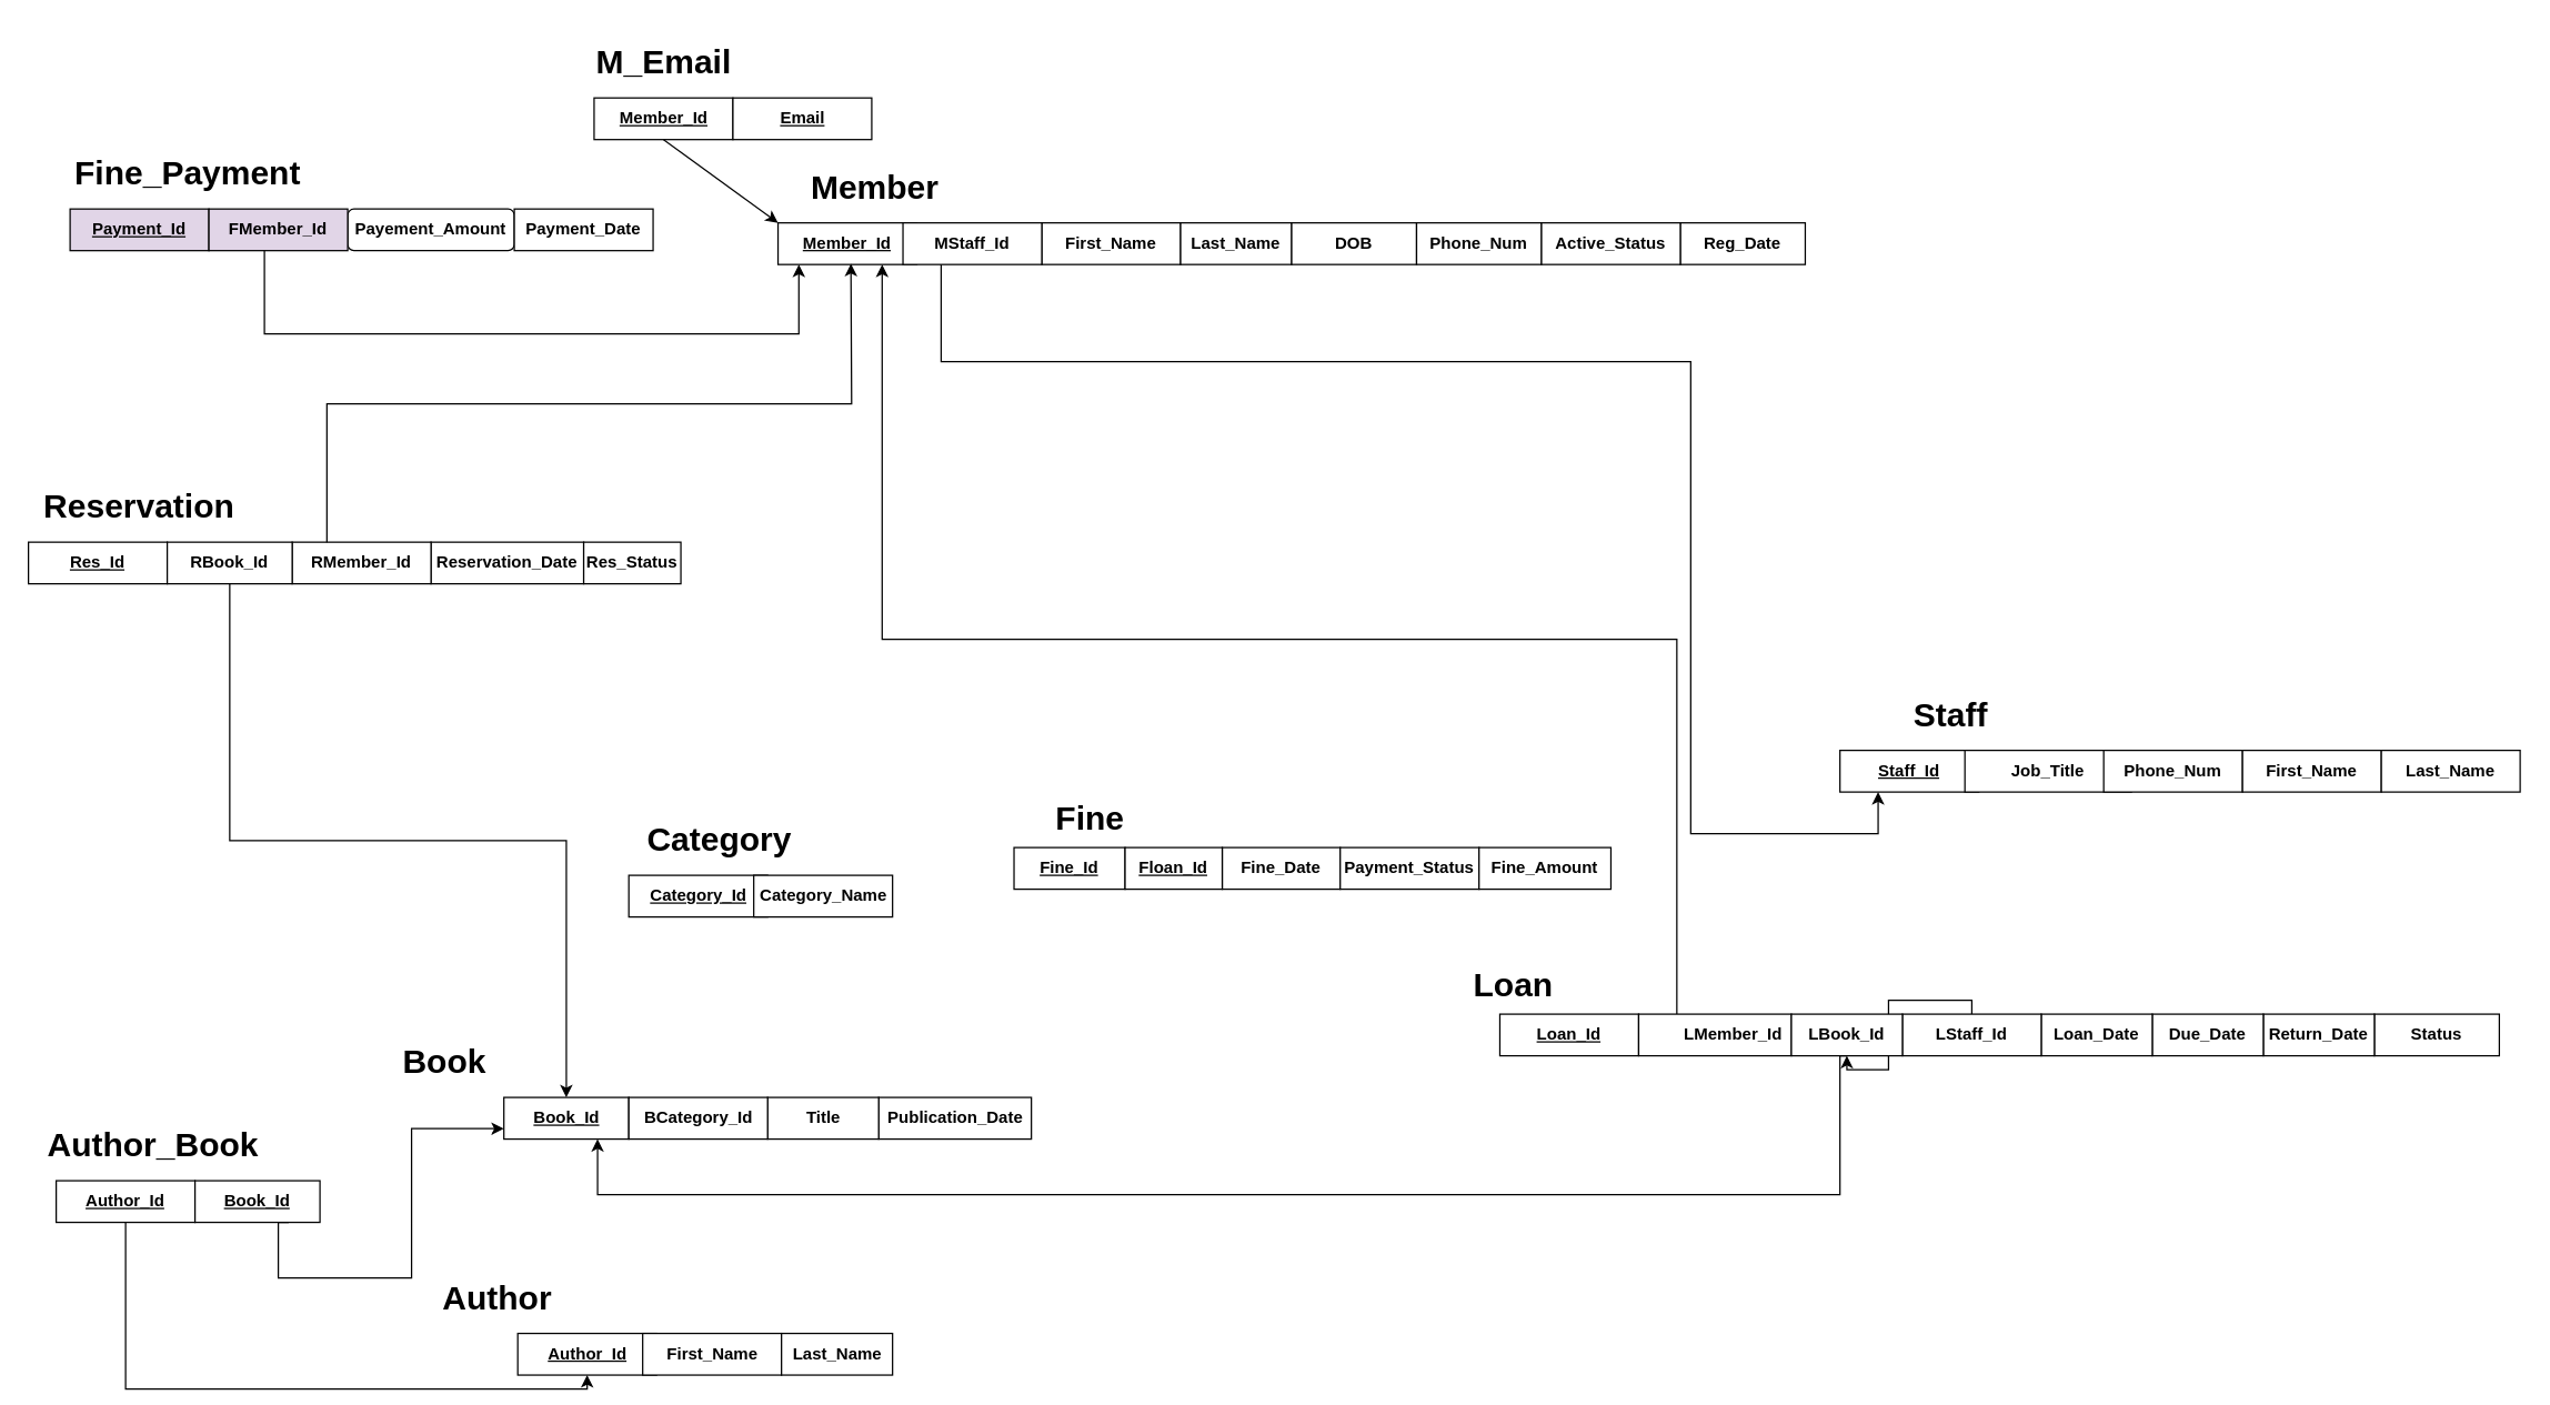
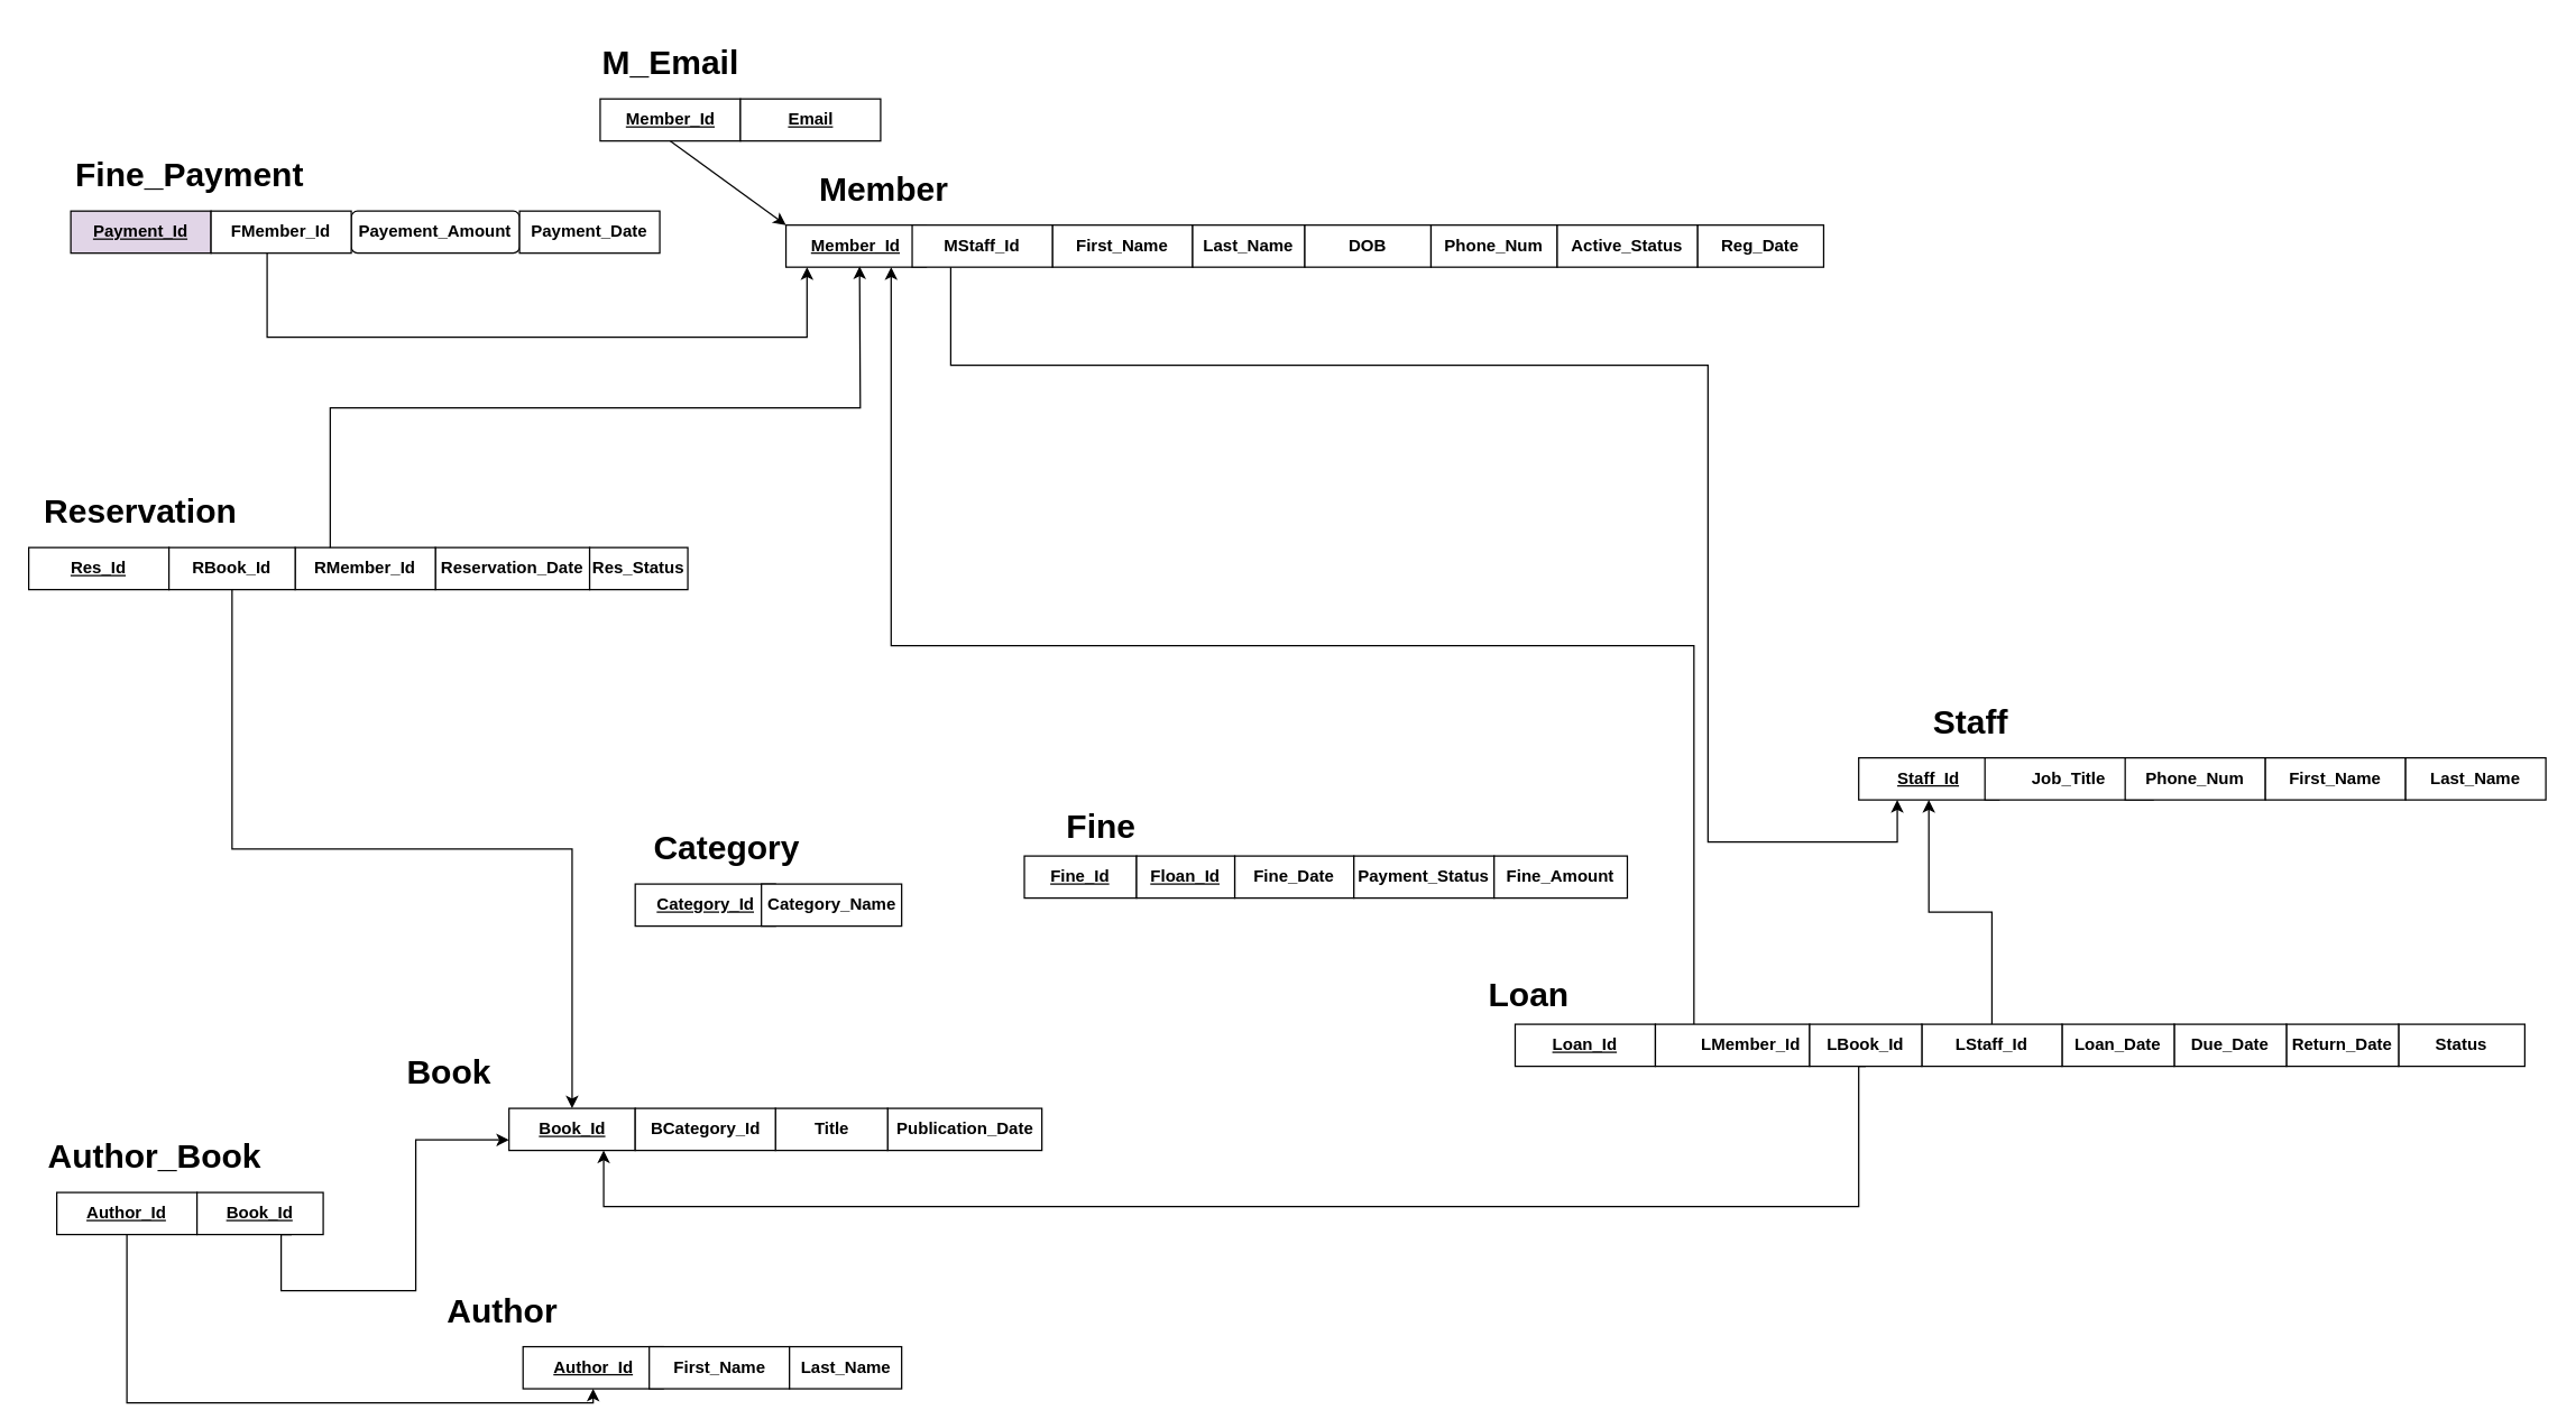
- <mxCell id="51" value="&lt;b style=&quot;&quot;&gt;FMember_Id&lt;/b&gt;" style="rounded=0;whiteSpace=wrap;html=1;movable=1;resizable=1;rotatable=1;deletable=1;editable=1;locked=0;connectable=1;fillColor=#e1d5e7;" parent="1" vertex="1"><mxGeometry x="150" y="150" width="100" height="30" as="geometry" /></mxCell>
+ <mxCell id="51" value="&lt;b style=&quot;&quot;&gt;FMember_Id&lt;/b&gt;" style="rounded=0;whiteSpace=wrap;html=1;movable=1;resizable=1;rotatable=1;deletable=1;editable=1;locked=0;connectable=1;" parent="1" vertex="1"><mxGeometry x="150" y="150" width="100" height="30" as="geometry" /></mxCell>
- <mxCell id="50" value="" style="endArrow=classic;html=1;rounded=0;exitX=0.5;exitY=0;exitDx=0;exitDy=0;edgeStyle=orthogonalEdgeStyle;" parent="1" source="49" target="54" edge="1"><mxGeometry width="50" height="50" relative="1" as="geometry"><mxPoint x="1417.5" y="830" as="sourcePoint" /><mxPoint x="1322.5" y="927.5" as="targetPoint" /></mxGeometry></mxCell>
+ <mxCell id="50" value="" style="endArrow=classic;html=1;rounded=0;exitX=0.5;exitY=0;exitDx=0;exitDy=0;entryX=0.5;entryY=1;entryDx=0;entryDy=0;edgeStyle=orthogonalEdgeStyle;" parent="1" source="49" target="29" edge="1"><mxGeometry width="50" height="50" relative="1" as="geometry"><mxPoint x="1417.5" y="830" as="sourcePoint" /><mxPoint x="1322.5" y="927.5" as="targetPoint" /></mxGeometry></mxCell>
